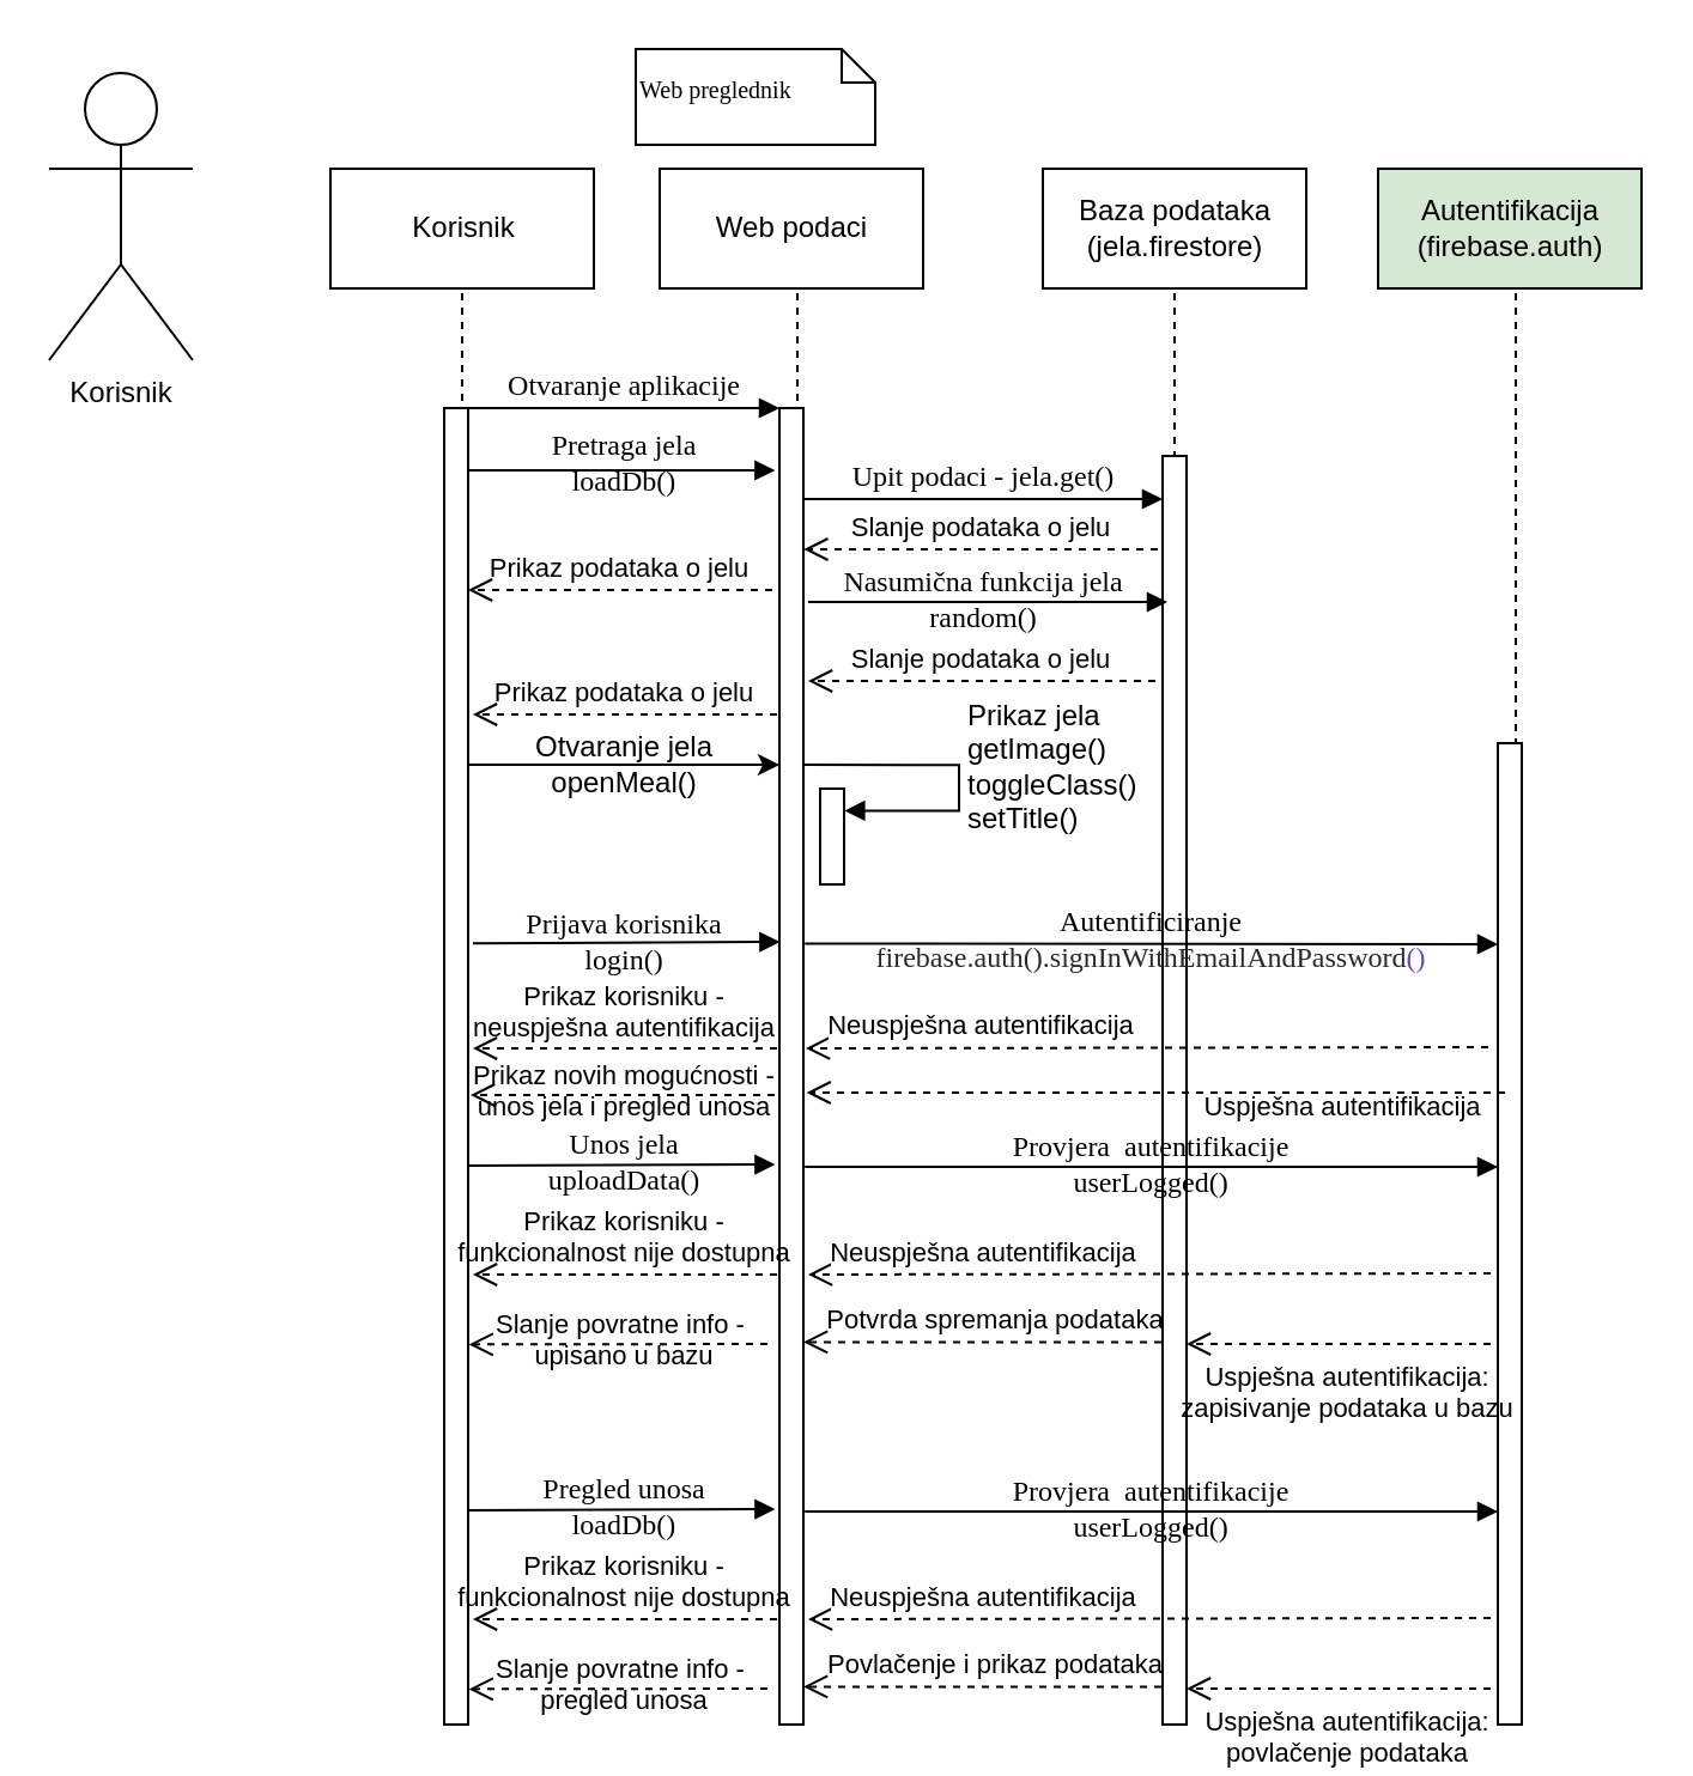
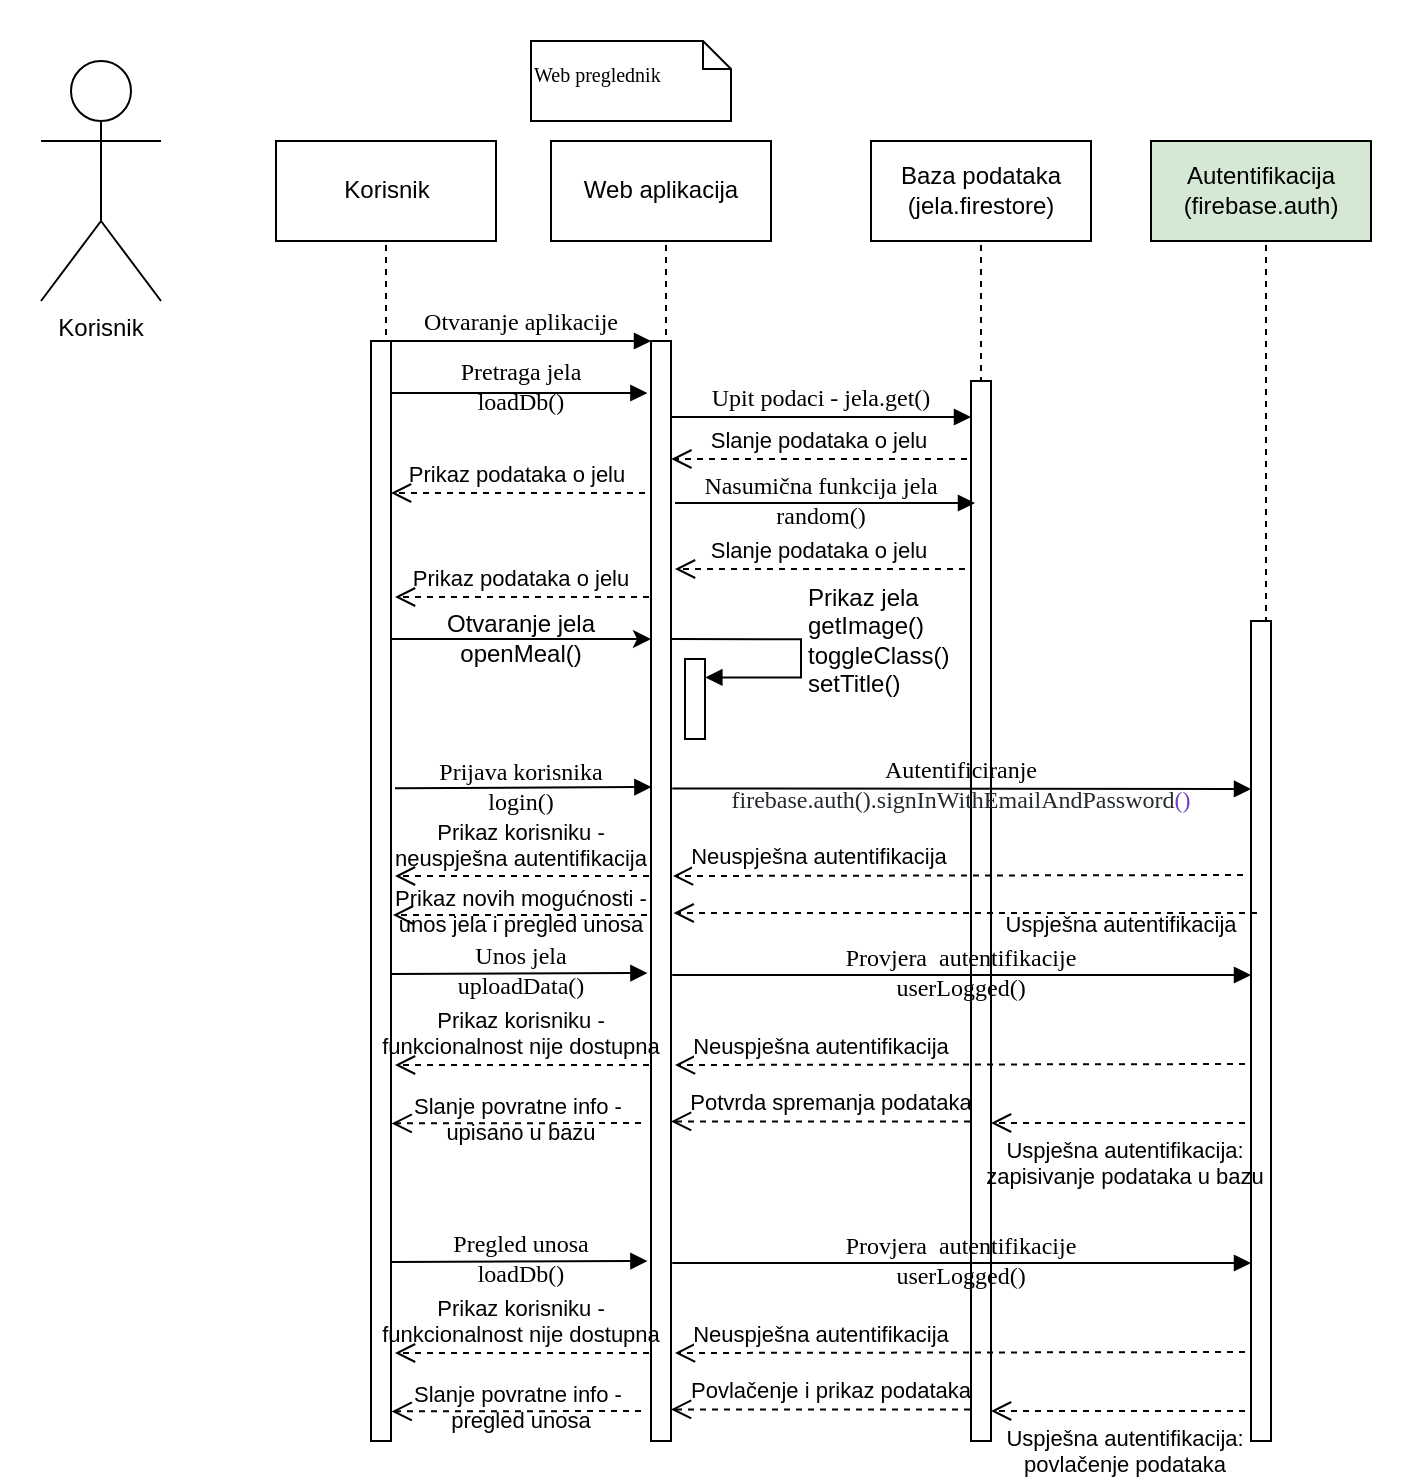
- <mxCell id="4" value="Web podaci" style="html=1;" parent="2" vertex="1"><mxGeometry x="-5" width="110" height="50" as="geometry" /></mxCell>
+ <mxCell id="4" value="Web aplikacija" style="html=1;" parent="2" vertex="1"><mxGeometry x="-5" width="110" height="50" as="geometry" /></mxCell>
